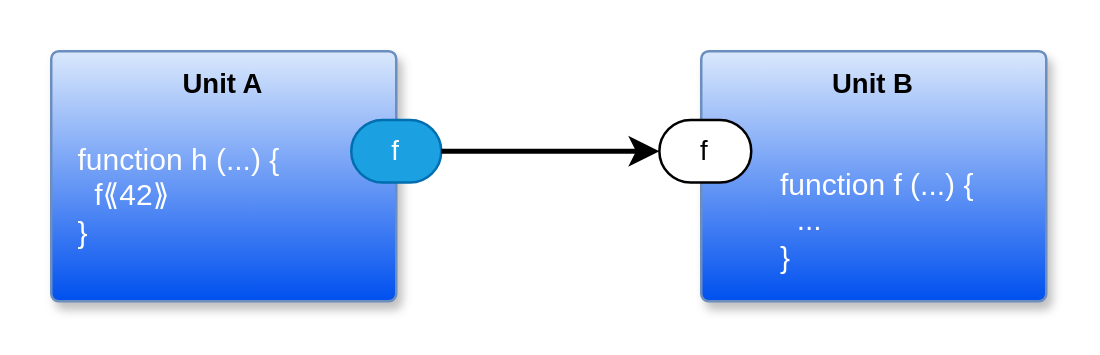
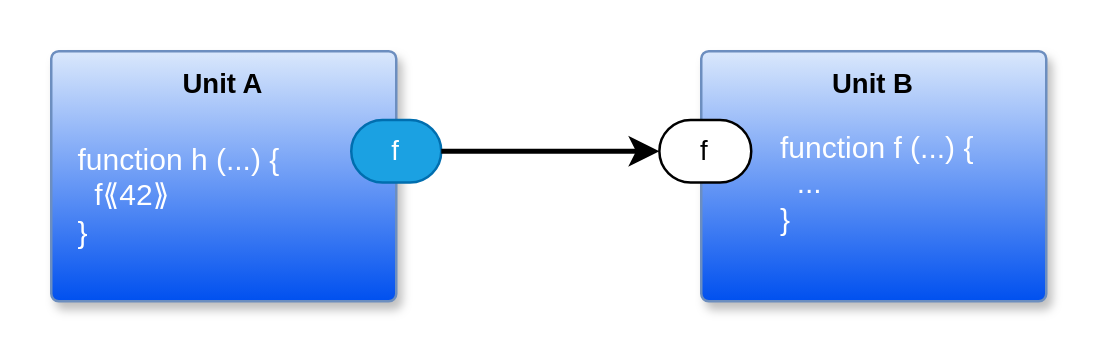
- <mxCell id="7" value="function f (...) {&lt;br&gt;&lt;span class=&quot;Apple-converted-space&quot;&gt;&amp;nbsp; ...&lt;/span&gt;&lt;br&gt;}" style="text;whiteSpace=wrap;html=1;fontColor=#FFFFFF;" vertex="1" parent="5"><mxGeometry x="30" y="40" width="100" height="50" as="geometry" /></mxCell>
+ <mxCell id="7" value="function f (...) {&lt;br&gt;&lt;span class=&quot;Apple-converted-space&quot;&gt;&amp;nbsp; ...&lt;/span&gt;&lt;br&gt;}" style="text;whiteSpace=wrap;html=1;fontColor=#FFFFFF;" vertex="1" parent="5"><mxGeometry x="30" y="25" width="100" height="50" as="geometry" /></mxCell>
